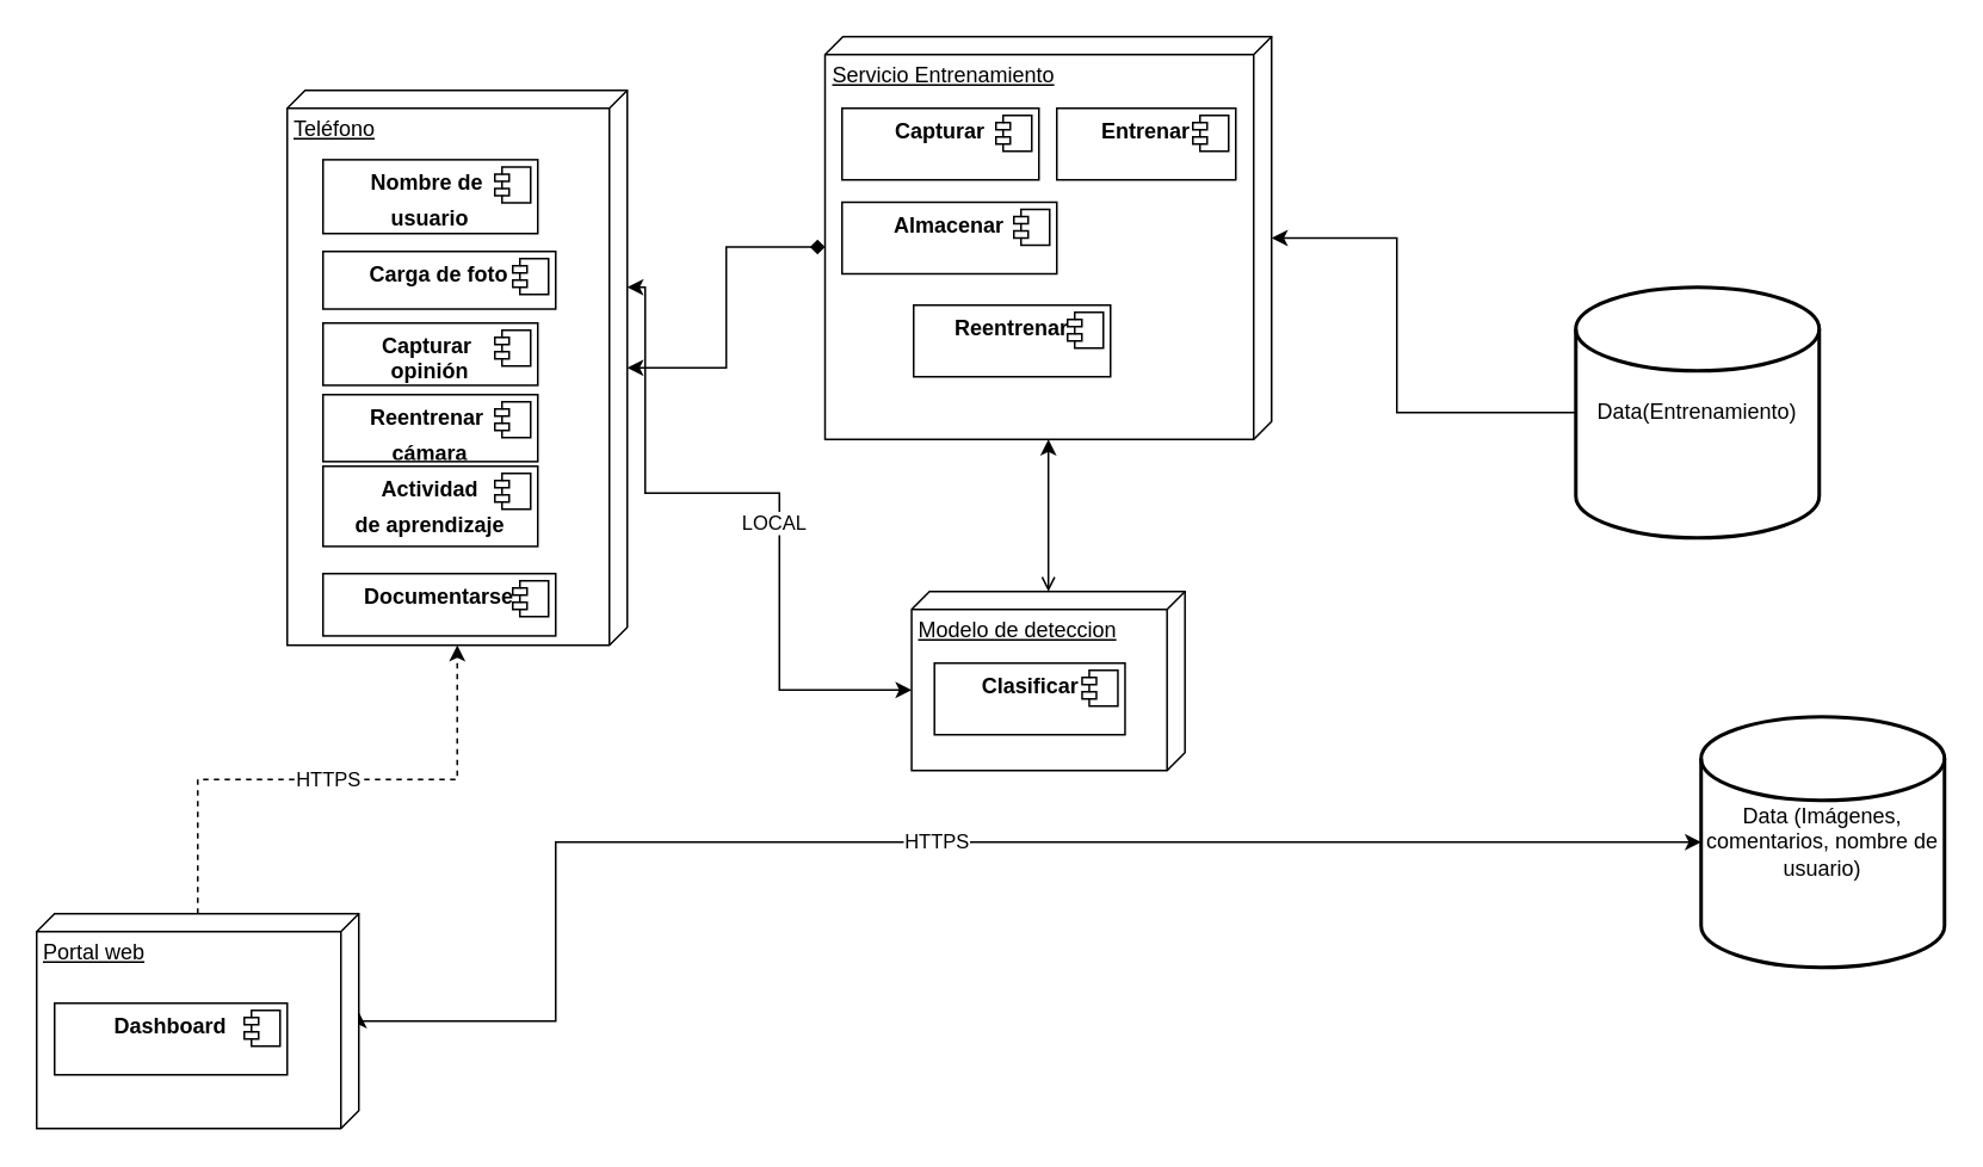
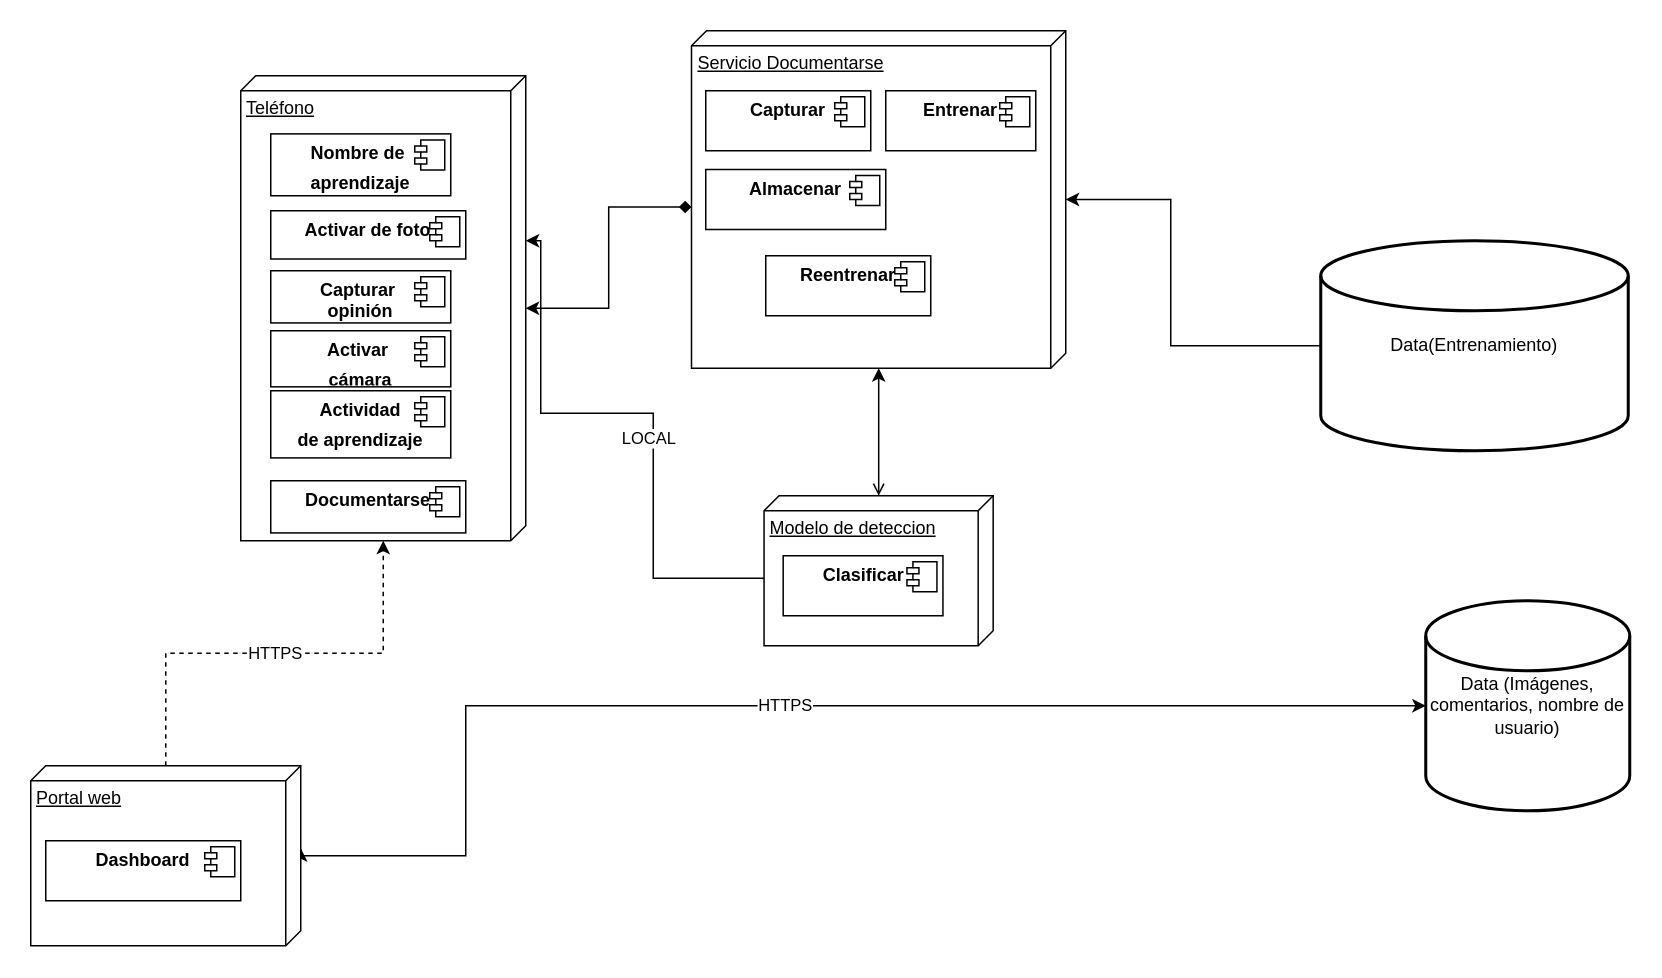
- <mxCell id="4" value="Servicio Entrenamiento" style="verticalAlign=top;align=left;spacingTop=8;spacingLeft=2;spacingRight=12;shape=cube;size=10;direction=south;fontStyle=4;html=1;" parent="1" vertex="1"><mxGeometry x="460.5" y="20" width="249.5" height="225" as="geometry" /></mxCell>
+ <mxCell id="4" value="Servicio Documentarse" style="verticalAlign=top;align=left;spacingTop=8;spacingLeft=2;spacingRight=12;shape=cube;size=10;direction=south;fontStyle=4;html=1;" parent="1" vertex="1"><mxGeometry x="460.5" y="20" width="249.5" height="225" as="geometry" /></mxCell>
- <mxCell id="9" value="&lt;p style=&quot;margin: 0px ; margin-top: 6px ; text-align: center&quot;&gt;&lt;b&gt;Nombre de&amp;nbsp;&lt;/b&gt;&lt;/p&gt;&lt;p style=&quot;margin: 0px ; margin-top: 6px ; text-align: center&quot;&gt;&lt;b&gt;usuario&lt;/b&gt;&lt;/p&gt;" style="align=left;overflow=fill;html=1;dropTarget=0;" parent="5" vertex="1"><mxGeometry x="20" y="38.75" width="120" height="41.25" as="geometry" /></mxCell>
+ <mxCell id="9" value="&lt;p style=&quot;margin: 0px ; margin-top: 6px ; text-align: center&quot;&gt;&lt;b&gt;Nombre de&amp;nbsp;&lt;/b&gt;&lt;/p&gt;&lt;p style=&quot;margin: 0px ; margin-top: 6px ; text-align: center&quot;&gt;&lt;b&gt;aprendizaje&lt;/b&gt;&lt;/p&gt;" style="align=left;overflow=fill;html=1;dropTarget=0;" parent="5" vertex="1"><mxGeometry x="20" y="38.75" width="120" height="41.25" as="geometry" /></mxCell>
- <mxCell id="11" value="&lt;p style=&quot;margin: 0px ; margin-top: 6px ; text-align: center&quot;&gt;&lt;b&gt;Carga de foto&lt;/b&gt;&lt;/p&gt;" style="align=left;overflow=fill;html=1;dropTarget=0;" parent="5" vertex="1"><mxGeometry x="20" y="90" width="130" height="32.17" as="geometry" /></mxCell>
+ <mxCell id="11" value="&lt;p style=&quot;margin: 0px ; margin-top: 6px ; text-align: center&quot;&gt;&lt;b&gt;Activar de foto&lt;/b&gt;&lt;/p&gt;" style="align=left;overflow=fill;html=1;dropTarget=0;" parent="5" vertex="1"><mxGeometry x="20" y="90" width="130" height="32.17" as="geometry" /></mxCell>
- <mxCell id="13" value="&lt;p style=&quot;margin: 0px ; margin-top: 6px ; text-align: center&quot;&gt;&lt;b&gt;Reentrenar&amp;nbsp;&lt;/b&gt;&lt;/p&gt;&lt;p style=&quot;margin: 0px ; margin-top: 6px ; text-align: center&quot;&gt;&lt;b&gt;cámara&lt;/b&gt;&lt;/p&gt;" style="align=left;overflow=fill;html=1;dropTarget=0;" vertex="1" parent="5"><mxGeometry x="20" y="170" width="120" height="37.39" as="geometry" /></mxCell>
+ <mxCell id="13" value="&lt;p style=&quot;margin: 0px ; margin-top: 6px ; text-align: center&quot;&gt;&lt;b&gt;Activar&amp;nbsp;&lt;/b&gt;&lt;/p&gt;&lt;p style=&quot;margin: 0px ; margin-top: 6px ; text-align: center&quot;&gt;&lt;b&gt;cámara&lt;/b&gt;&lt;/p&gt;" style="align=left;overflow=fill;html=1;dropTarget=0;" vertex="1" parent="5"><mxGeometry x="20" y="170" width="120" height="37.39" as="geometry" /></mxCell>
- <mxCell id="22" value="Data(Entrenamiento)" style="strokeWidth=2;html=1;shape=mxgraph.flowchart.database;whiteSpace=wrap;" parent="1" vertex="1"><mxGeometry x="880" y="160" width="136" height="140" as="geometry" /></mxCell>
+ <mxCell id="22" value="Data(Entrenamiento)" style="strokeWidth=2;html=1;shape=mxgraph.flowchart.database;whiteSpace=wrap;" parent="1" vertex="1"><mxGeometry x="880" y="160" width="205" height="140" as="geometry" /></mxCell>
- <mxCell id="33" value="" style="edgeStyle=orthogonalEdgeStyle;rounded=0;orthogonalLoop=1;jettySize=auto;html=1;exitX=0;exitY=0;exitDx=110;exitDy=0;exitPerimeter=0;entryX=0;entryY=0;entryDx=55;entryDy=152.75;entryPerimeter=0;startArrow=classic;startFill=1;" parent="1" source="6" target="30" edge="1"><mxGeometry relative="1" as="geometry"><Array as="points"><mxPoint x="360" y="275" /><mxPoint x="435" y="275" /><mxPoint x="435" y="385" /></Array></mxGeometry></mxCell>
+ <mxCell id="33" value="" style="edgeStyle=orthogonalEdgeStyle;rounded=0;orthogonalLoop=1;jettySize=auto;html=1;exitX=0;exitY=0;exitDx=110;exitDy=0;exitPerimeter=0;entryX=0;entryY=0;entryDx=55;entryDy=152.75;entryPerimeter=0;startArrow=classic;startFill=1;endArrow=none;" parent="1" source="6" target="30" edge="1"><mxGeometry relative="1" as="geometry"><Array as="points"><mxPoint x="360" y="275" /><mxPoint x="435" y="275" /><mxPoint x="435" y="385" /></Array></mxGeometry></mxCell>
